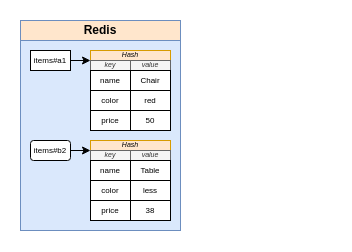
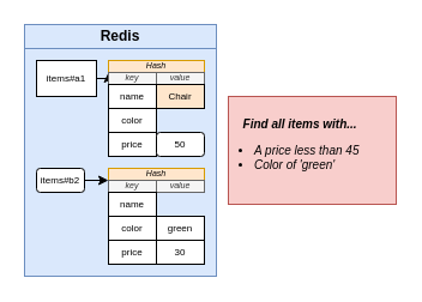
- <mxCell id="2" value="Redis" style="rounded=0;whiteSpace=wrap;html=1;fontStyle=1;fillColor=#ffe6cc;strokeColor=#6c8ebf;" vertex="1" parent="1"><mxGeometry x="20" y="20" width="160" height="20" as="geometry" /></mxCell>
+ <mxCell id="2" value="Redis" style="rounded=0;whiteSpace=wrap;html=1;fontStyle=1;fillColor=#dae8fc;strokeColor=#6c8ebf;" vertex="1" parent="1"><mxGeometry x="20" y="20" width="160" height="20" as="geometry" /></mxCell>
- <mxCell id="5" value="items#a1" style="rounded=0;whiteSpace=wrap;html=1;fontSize=8;" vertex="1" parent="1"><mxGeometry x="30" y="50" width="40" height="20" as="geometry" /></mxCell>
+ <mxCell id="5" value="items#a1" style="rounded=0;whiteSpace=wrap;html=1;fontSize=8;" vertex="1" parent="1"><mxGeometry x="30" y="50" width="50" height="30" as="geometry" /></mxCell>
- <mxCell id="10" value="Chair" style="rounded=0;whiteSpace=wrap;html=1;fontSize=8;fontStyle=0;" vertex="1" parent="1"><mxGeometry x="130" y="70" width="40" height="20" as="geometry" /></mxCell>
+ <mxCell id="10" value="Chair" style="rounded=0;whiteSpace=wrap;html=1;fontSize=8;fontStyle=0;fillColor=#ffe6cc;" vertex="1" parent="1"><mxGeometry x="130" y="70" width="40" height="20" as="geometry" /></mxCell>
- <mxCell id="12" value="red" style="rounded=0;whiteSpace=wrap;html=1;fontSize=8;fontStyle=0;" vertex="1" parent="1"><mxGeometry x="130" y="90" width="40" height="20" as="geometry" /></mxCell>
- <mxCell id="14" value="50" style="rounded=0;whiteSpace=wrap;html=1;fontSize=8;fontStyle=0;" vertex="1" parent="1"><mxGeometry x="130" y="110" width="40" height="20" as="geometry" /></mxCell>
+ <mxCell id="14" value="50" style="whiteSpace=wrap;html=1;fontSize=8;fontStyle=0;rounded=1;" vertex="1" parent="1"><mxGeometry x="130" y="110" width="40" height="20" as="geometry" /></mxCell>
+ <mxCell id="26" value="&lt;b style=&quot;font-size: 10px&quot;&gt;&amp;nbsp; &amp;nbsp; &amp;nbsp; &amp;nbsp; &amp;nbsp; &amp;nbsp;Find all items with... &lt;/b&gt;&lt;br style=&quot;font-size: 10px&quot;&gt;&lt;ul style=&quot;font-size: 10px&quot;&gt;&lt;li style=&quot;font-size: 10px&quot;&gt;A price less than 45&lt;/li&gt;&lt;li style=&quot;font-size: 10px&quot;&gt;Color of 'green'&lt;/li&gt;&lt;/ul&gt;" style="rounded=0;whiteSpace=wrap;html=1;fontSize=10;fillColor=#f8cecc;strokeColor=#b85450;fontStyle=2;align=left;spacingLeft=-20;" vertex="1" parent="1"><mxGeometry x="190" y="80" width="140" height="90" as="geometry" /></mxCell>
- <mxCell id="21" value="Table" style="rounded=0;whiteSpace=wrap;html=1;fontSize=8;fontStyle=0;" vertex="1" parent="1"><mxGeometry x="130" y="160" width="40" height="20" as="geometry" /></mxCell>
- <mxCell id="23" value="less" style="rounded=0;whiteSpace=wrap;html=1;fontSize=8;fontStyle=0;" vertex="1" parent="1"><mxGeometry x="130" y="180" width="40" height="20" as="geometry" /></mxCell>
+ <mxCell id="23" value="green" style="rounded=0;whiteSpace=wrap;html=1;fontSize=8;fontStyle=0;" vertex="1" parent="1"><mxGeometry x="130" y="180" width="40" height="20" as="geometry" /></mxCell>
- <mxCell id="25" value="38" style="rounded=0;whiteSpace=wrap;html=1;fontSize=8;fontStyle=0;" vertex="1" parent="1"><mxGeometry x="130" y="200" width="40" height="20" as="geometry" /></mxCell>
+ <mxCell id="25" value="30" style="rounded=0;whiteSpace=wrap;html=1;fontSize=8;fontStyle=0;" vertex="1" parent="1"><mxGeometry x="130" y="200" width="40" height="20" as="geometry" /></mxCell>
